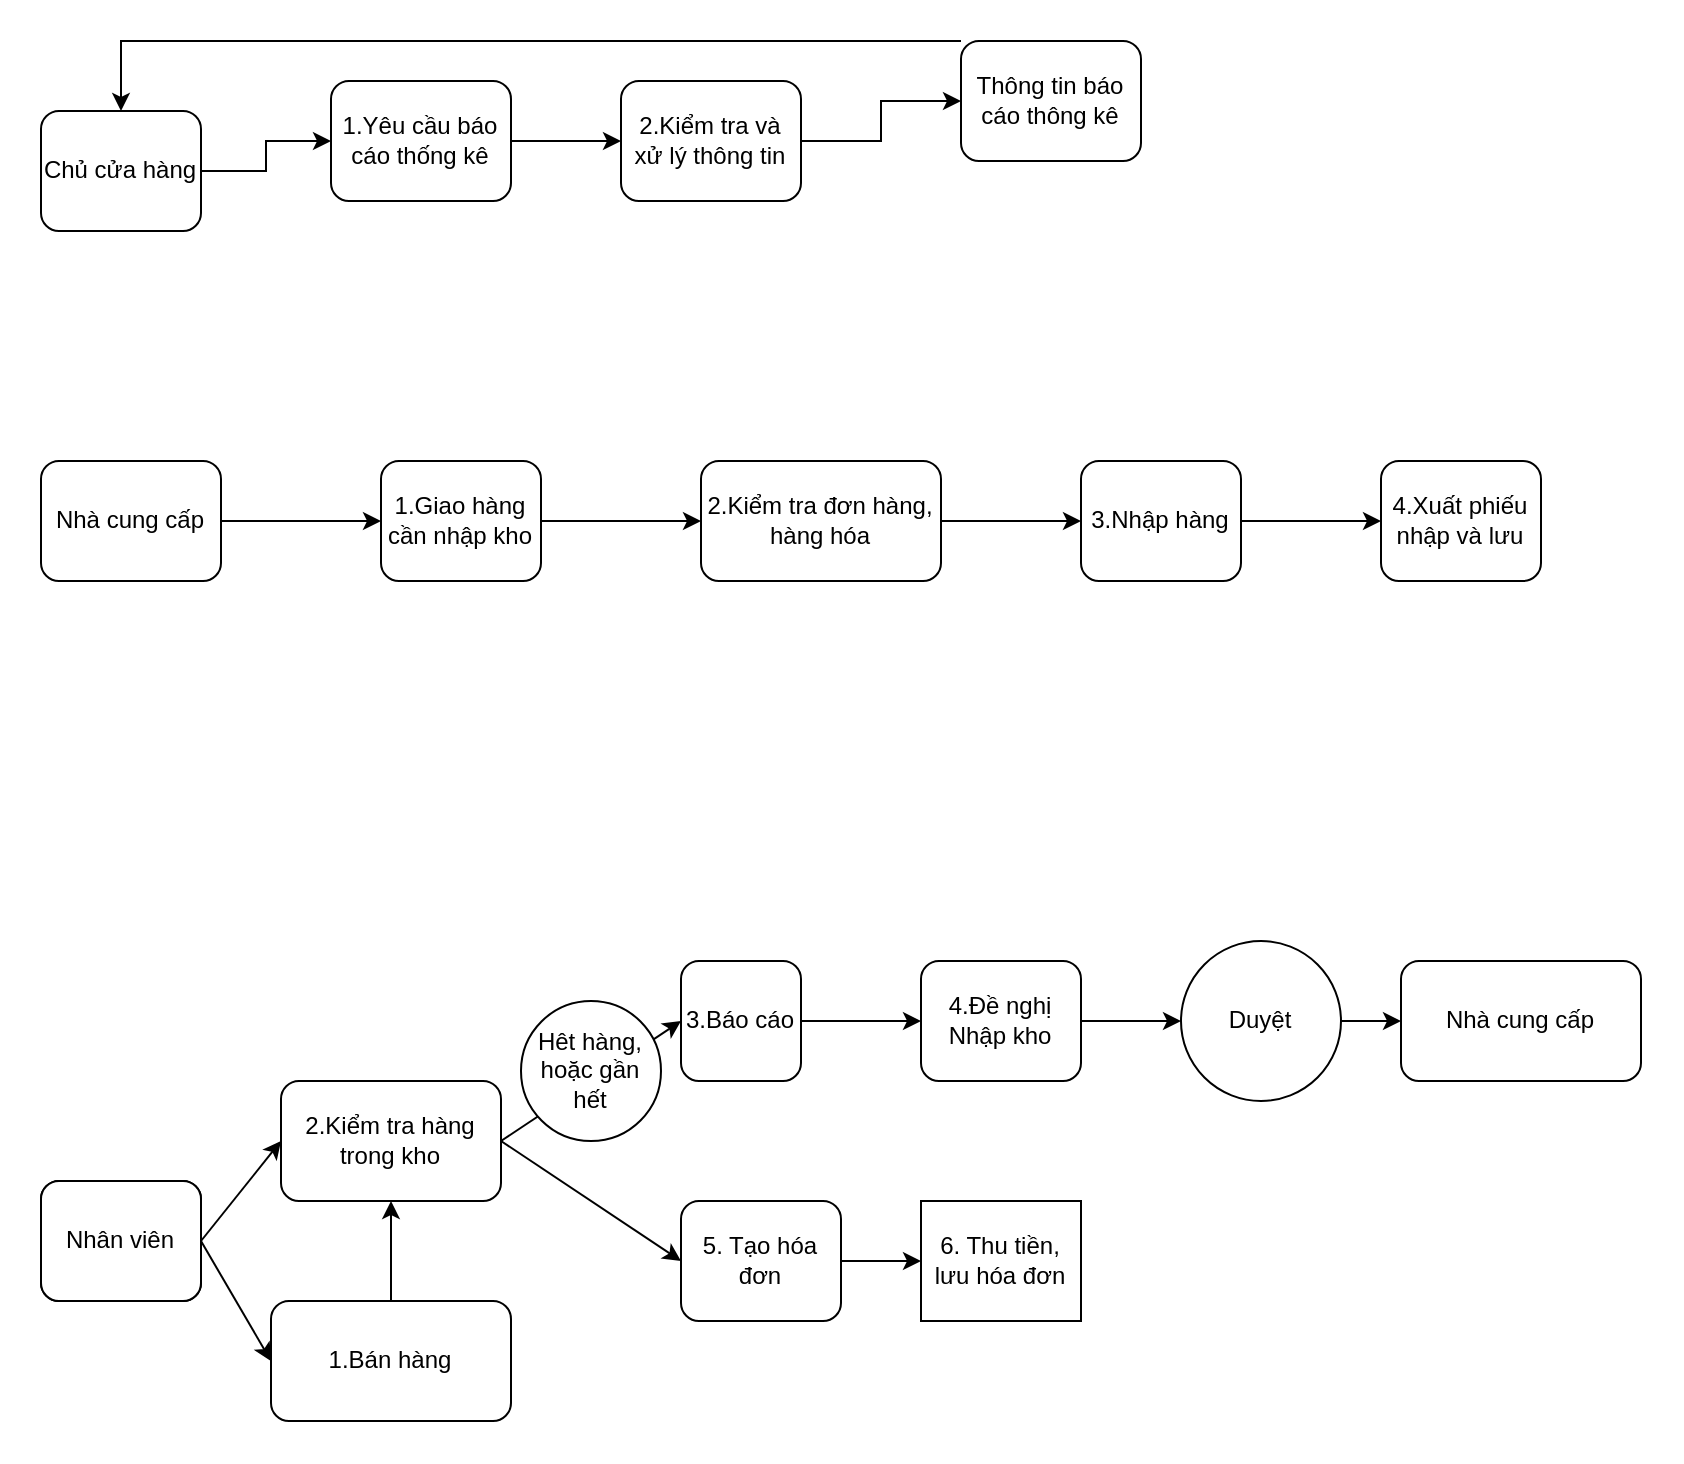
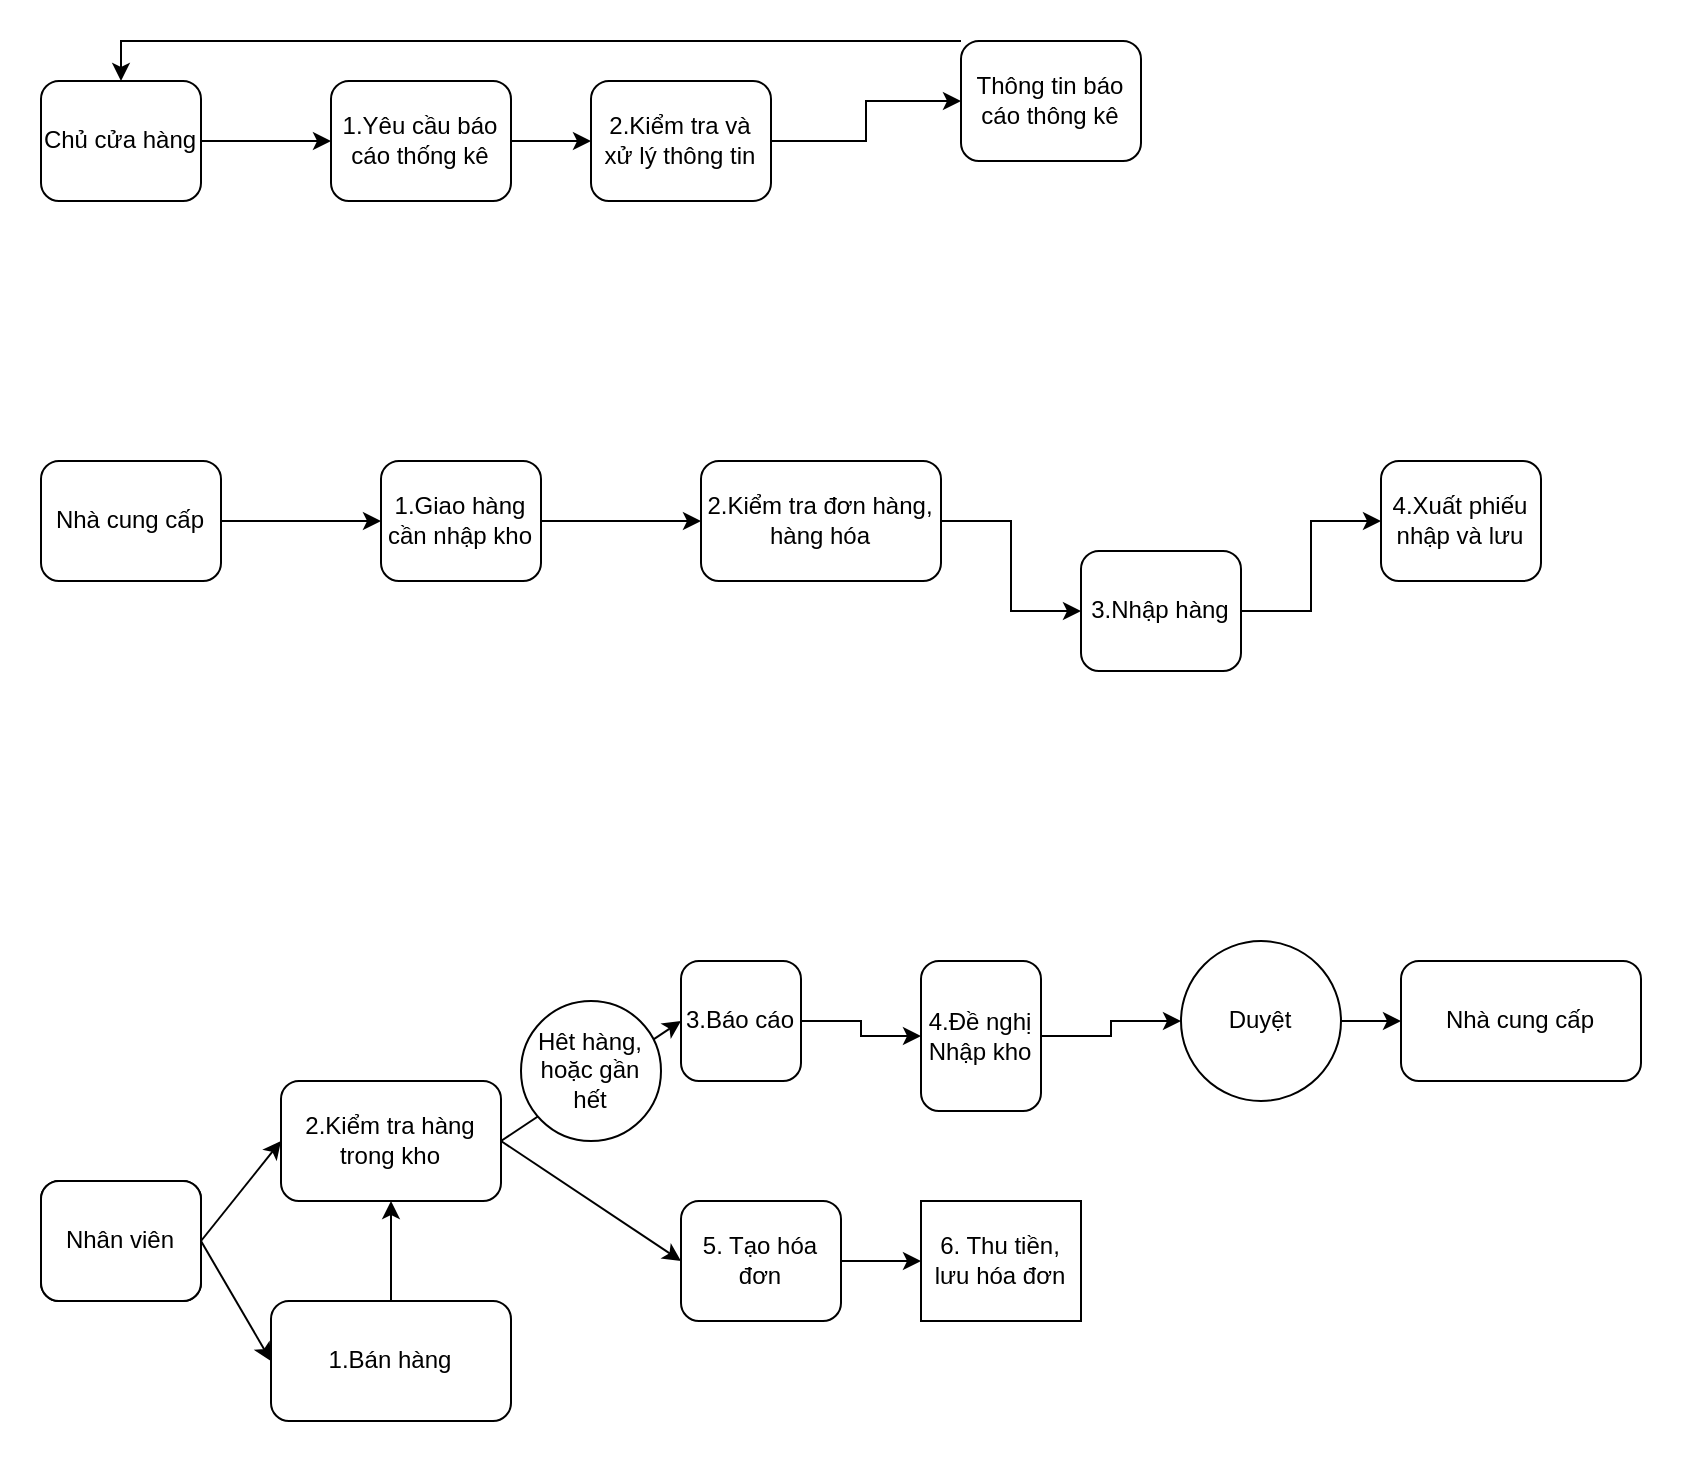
- <mxCell id="36" value="2.Kiểm tra và xử lý thông tin" style="rounded=1;whiteSpace=wrap;html=1;" parent="1" vertex="1"><mxGeometry x="310" y="40" width="90" height="60" as="geometry" /></mxCell>
+ <mxCell id="36" value="2.Kiểm tra và xử lý thông tin" style="rounded=1;whiteSpace=wrap;html=1;" parent="1" vertex="1"><mxGeometry x="295" y="40" width="90" height="60" as="geometry" /></mxCell>
- <mxCell id="32" value="Chủ cửa hàng" style="rounded=1;whiteSpace=wrap;html=1;" parent="1" vertex="1"><mxGeometry x="20" y="55" width="80" height="60" as="geometry" /></mxCell>
+ <mxCell id="32" value="Chủ cửa hàng" style="rounded=1;whiteSpace=wrap;html=1;" parent="1" vertex="1"><mxGeometry x="20" y="40" width="80" height="60" as="geometry" /></mxCell>
- <mxCell id="28" value="3.Nhập hàng" style="rounded=1;whiteSpace=wrap;html=1;" parent="1" vertex="1"><mxGeometry x="540" y="230" width="80" height="60" as="geometry" /></mxCell>
+ <mxCell id="28" value="3.Nhập hàng" style="rounded=1;whiteSpace=wrap;html=1;" parent="1" vertex="1"><mxGeometry x="540" y="275" width="80" height="60" as="geometry" /></mxCell>
- <mxCell id="6" value="4.Đề nghị Nhập kho" style="rounded=1;whiteSpace=wrap;html=1;" parent="1" vertex="1"><mxGeometry x="460" y="480" width="80" height="60" as="geometry" /></mxCell>
+ <mxCell id="6" value="4.Đề nghị Nhập kho" style="rounded=1;whiteSpace=wrap;html=1;" parent="1" vertex="1"><mxGeometry x="460" y="480" width="60" height="75" as="geometry" /></mxCell>
